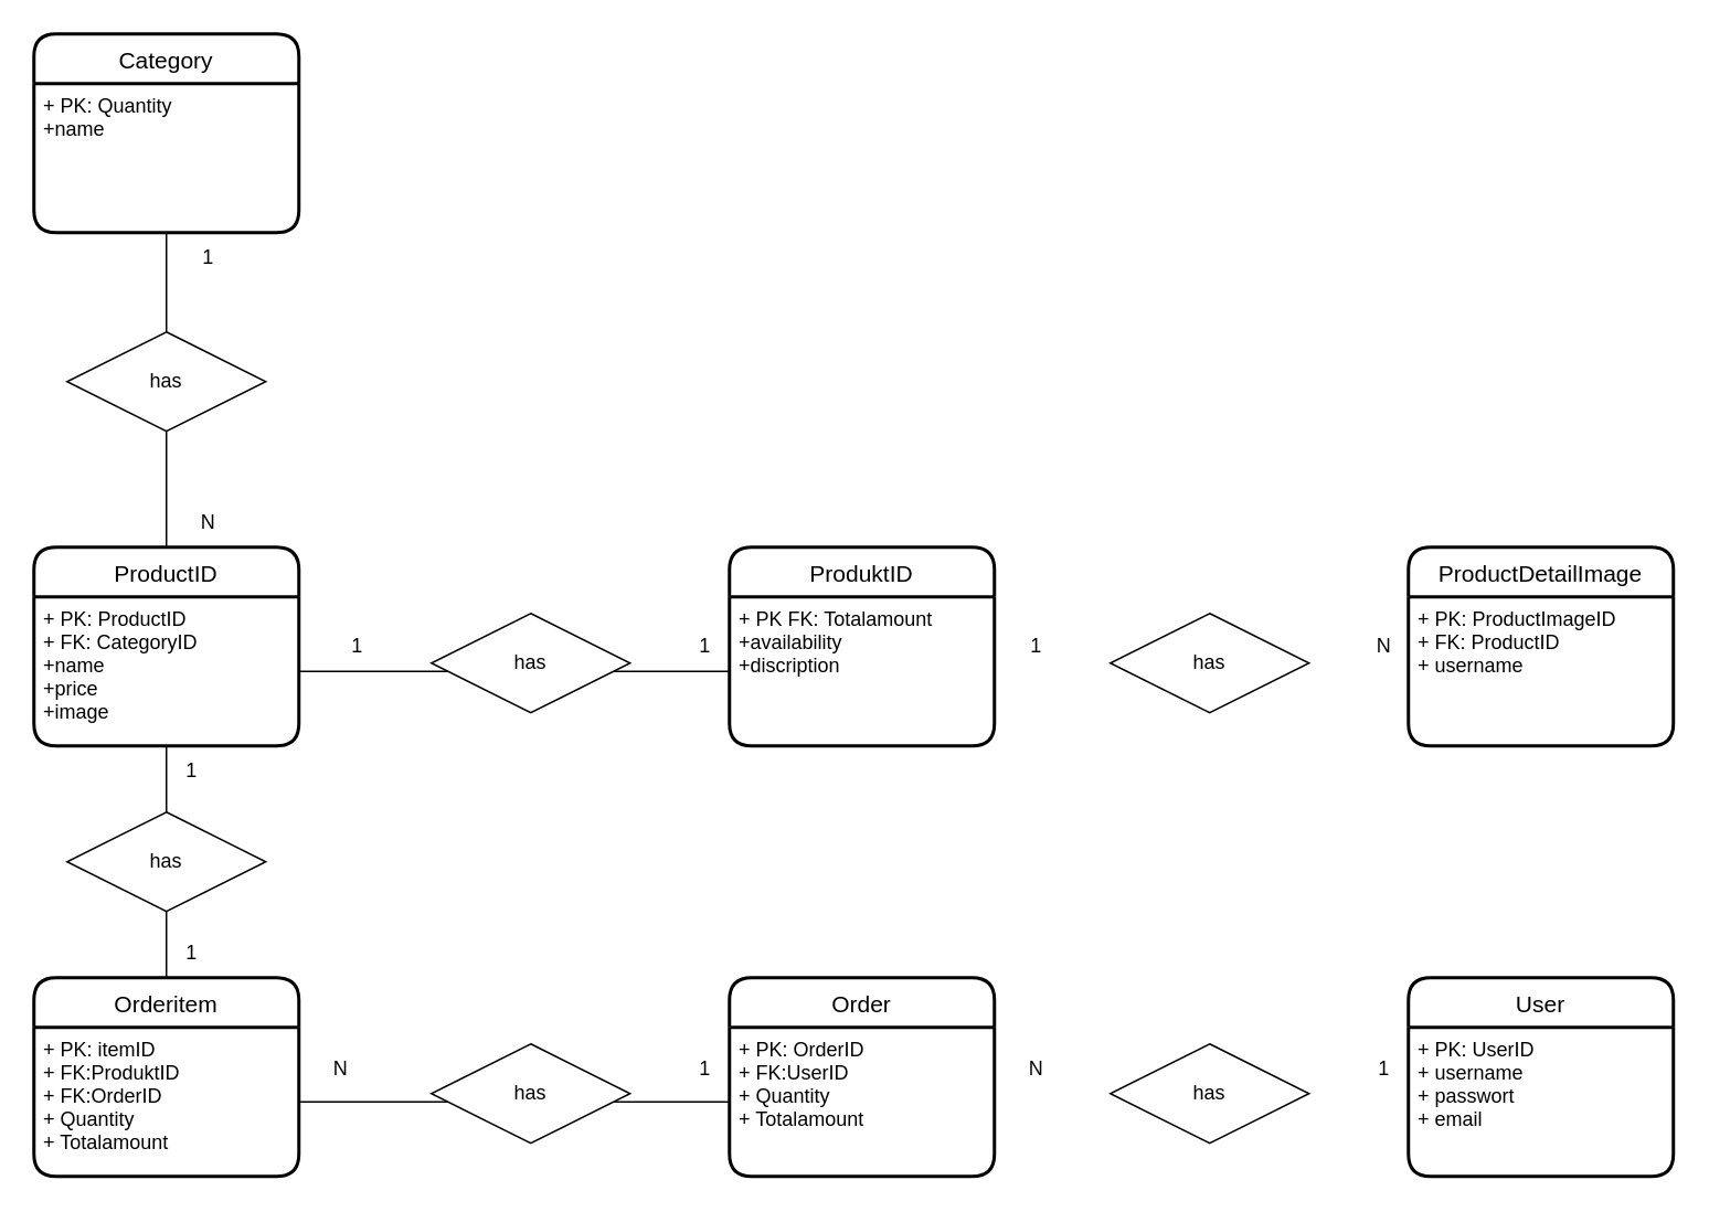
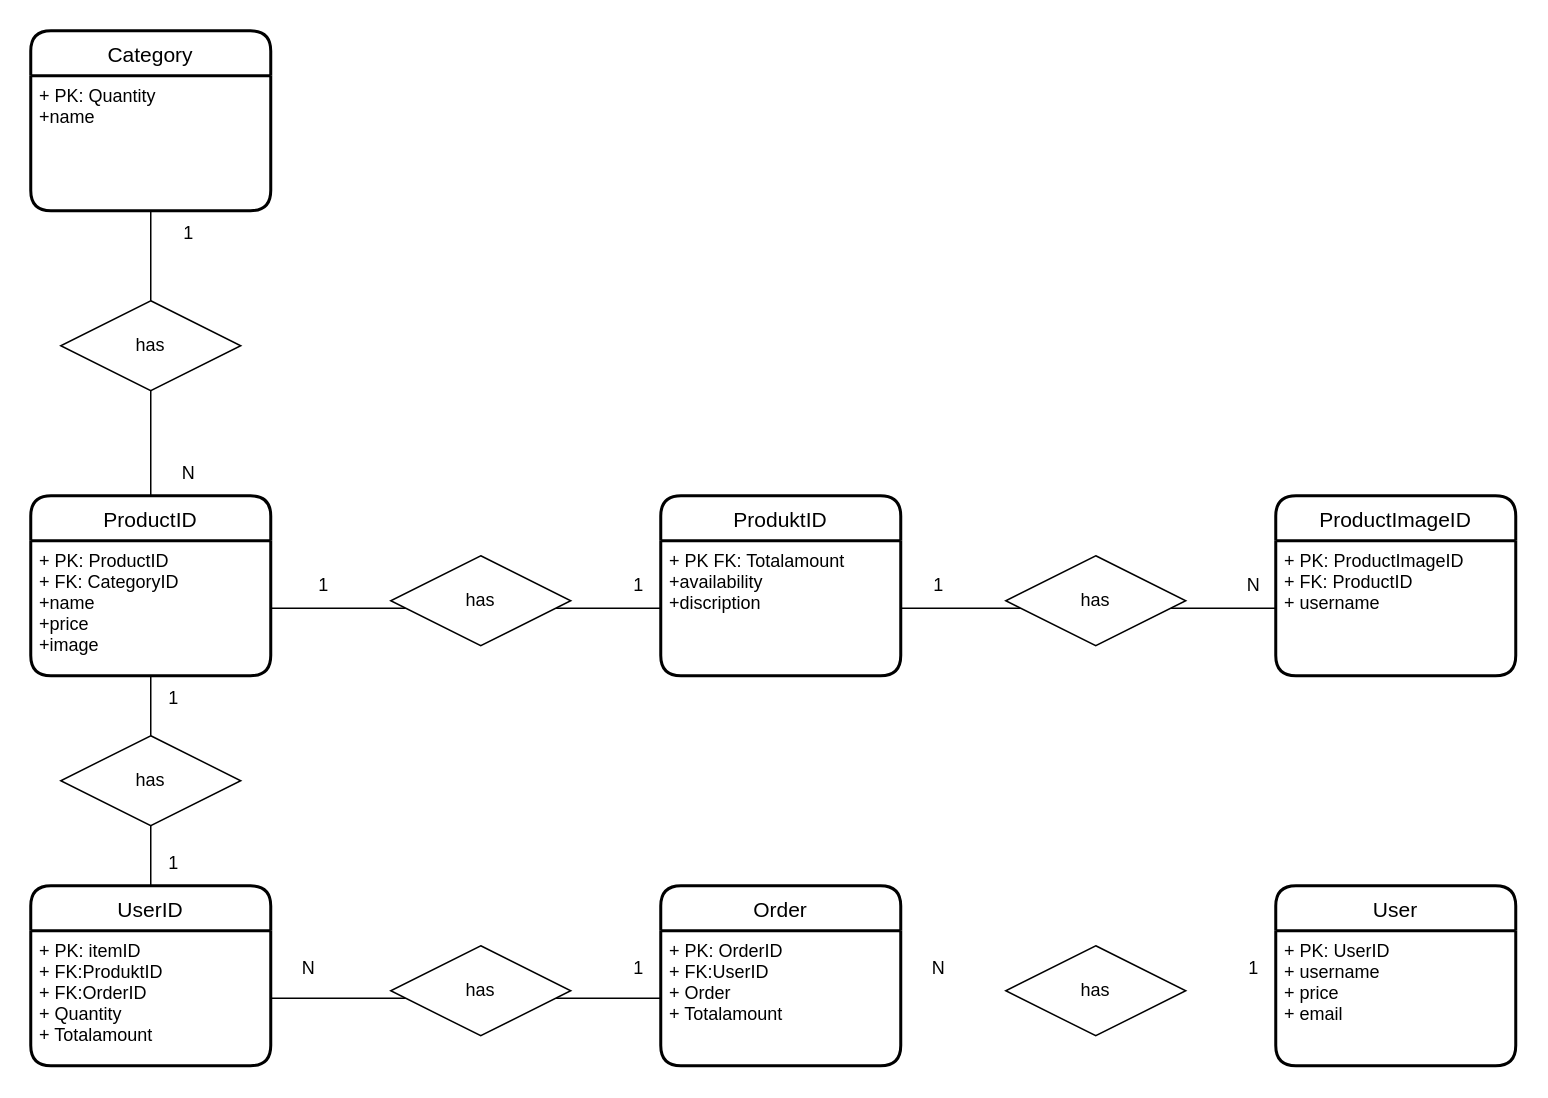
- <mxCell id="7" value="ProductDetailImage" style="swimlane;childLayout=stackLayout;horizontal=1;startSize=30;horizontalStack=0;rounded=1;fontSize=14;fontStyle=0;strokeWidth=2;resizeParent=0;resizeLast=1;shadow=0;dashed=0;align=center;" vertex="1" parent="1"><mxGeometry x="850" y="330" width="160" height="120" as="geometry" /></mxCell>
+ <mxCell id="7" value="ProductImageID" style="swimlane;childLayout=stackLayout;horizontal=1;startSize=30;horizontalStack=0;rounded=1;fontSize=14;fontStyle=0;strokeWidth=2;resizeParent=0;resizeLast=1;shadow=0;dashed=0;align=center;" vertex="1" parent="1"><mxGeometry x="850" y="330" width="160" height="120" as="geometry" /></mxCell>
+ <mxCell id="9" style="edgeStyle=orthogonalEdgeStyle;rounded=0;orthogonalLoop=1;jettySize=auto;html=1;entryX=0;entryY=0.5;entryDx=0;entryDy=0;endArrow=none;endFill=0;" edge="1" parent="1" source="5" target="8"><mxGeometry relative="1" as="geometry" /></mxCell>
- <mxCell id="23" value="Orderitem" style="swimlane;childLayout=stackLayout;horizontal=1;startSize=30;horizontalStack=0;rounded=1;fontSize=14;fontStyle=0;strokeWidth=2;resizeParent=0;resizeLast=1;shadow=0;dashed=0;align=center;" vertex="1" parent="1"><mxGeometry x="20" y="590" width="160" height="120" as="geometry" /></mxCell>
+ <mxCell id="23" value="UserID" style="swimlane;childLayout=stackLayout;horizontal=1;startSize=30;horizontalStack=0;rounded=1;fontSize=14;fontStyle=0;strokeWidth=2;resizeParent=0;resizeLast=1;shadow=0;dashed=0;align=center;" vertex="1" parent="1"><mxGeometry x="20" y="590" width="160" height="120" as="geometry" /></mxCell>
- <mxCell id="31" value="+ PK: OrderID&#10;+ FK:UserID&#10;+ Quantity&#10;+ Totalamount&#10;" style="align=left;strokeColor=none;fillColor=none;spacingLeft=4;fontSize=12;verticalAlign=top;resizable=0;rotatable=0;part=1;" vertex="1" parent="30"><mxGeometry y="30" width="160" height="90" as="geometry" /></mxCell>
+ <mxCell id="31" value="+ PK: OrderID&#10;+ FK:UserID&#10;+ Order&#10;+ Totalamount&#10;" style="align=left;strokeColor=none;fillColor=none;spacingLeft=4;fontSize=12;verticalAlign=top;resizable=0;rotatable=0;part=1;" vertex="1" parent="30"><mxGeometry y="30" width="160" height="90" as="geometry" /></mxCell>
- <mxCell id="37" value="+ PK: UserID&#10;+ username&#10;+ passwort&#10;+ email&#10;" style="align=left;strokeColor=none;fillColor=none;spacingLeft=4;fontSize=12;verticalAlign=top;resizable=0;rotatable=0;part=1;" vertex="1" parent="36"><mxGeometry y="30" width="160" height="90" as="geometry" /></mxCell>
+ <mxCell id="37" value="+ PK: UserID&#10;+ username&#10;+ price&#10;+ email&#10;" style="align=left;strokeColor=none;fillColor=none;spacingLeft=4;fontSize=12;verticalAlign=top;resizable=0;rotatable=0;part=1;" vertex="1" parent="36"><mxGeometry y="30" width="160" height="90" as="geometry" /></mxCell>
